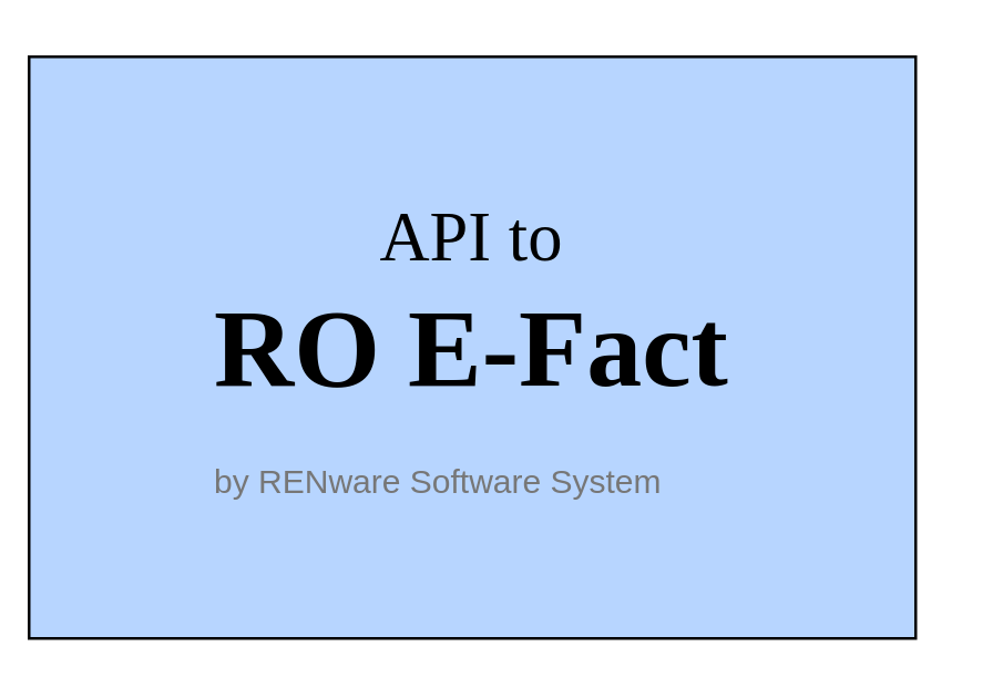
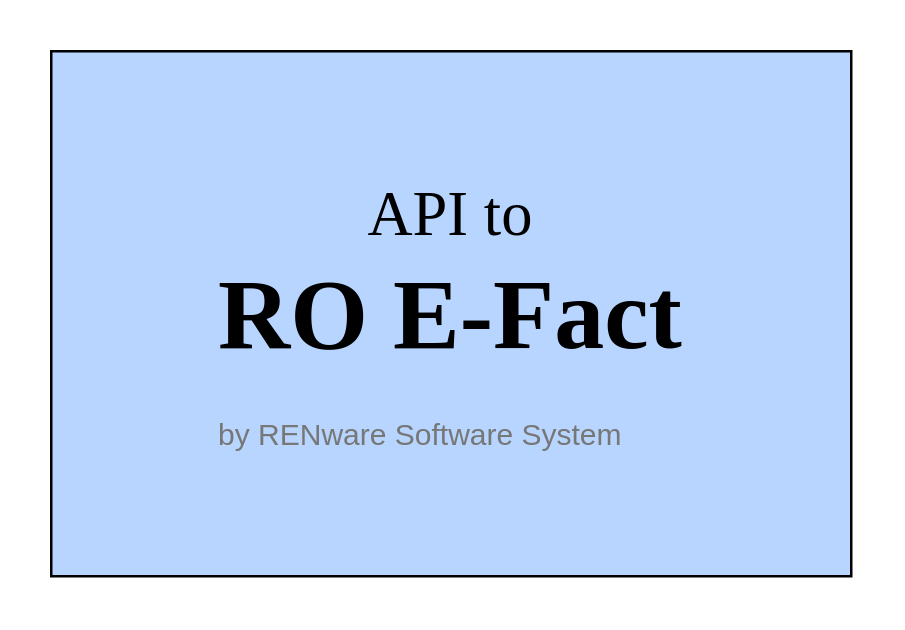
- <mxCell id="2" value="&lt;font style=&quot;font-size: 25px;&quot;&gt;&lt;font style=&quot;font-size: 25px;&quot;&gt;&lt;span style=&quot;font-weight: normal;&quot;&gt;API&lt;/span&gt; &lt;span style=&quot;font-weight: normal;&quot;&gt;to&lt;/span&gt;&lt;/font&gt;&lt;br&gt;&lt;font style=&quot;font-size: 40px;&quot; face=&quot;Tahoma&quot;&gt;RO E-Fact&lt;/font&gt;&lt;/font&gt;&lt;br&gt;&lt;div style=&quot;text-align: left;&quot;&gt;&lt;span style=&quot;font-size: 12px; font-weight: normal; font-family: Helvetica; background-color: initial;&quot;&gt;&lt;font color=&quot;#777777&quot;&gt;by RENware Software System&lt;/font&gt;&lt;/span&gt;&lt;/div&gt;" style="rounded=0;whiteSpace=wrap;html=1;fillColor=#B7D5FF;align=center;verticalAlign=middle;fontFamily=Verdana;fontSize=30;fontStyle=1;strokeColor=#000000;fontColor=#000000;spacing=0;" parent="1" vertex="1"><mxGeometry x="10" y="20" width="320" height="210" as="geometry" /></mxCell>
+ <mxCell id="2" value="&lt;font style=&quot;font-size: 25px;&quot;&gt;&lt;font style=&quot;font-size: 25px;&quot;&gt;&lt;span style=&quot;font-weight: normal;&quot;&gt;API&lt;/span&gt; &lt;span style=&quot;font-weight: normal;&quot;&gt;to&lt;/span&gt;&lt;/font&gt;&lt;br&gt;&lt;font style=&quot;font-size: 40px;&quot; face=&quot;Tahoma&quot;&gt;RO E-Fact&lt;/font&gt;&lt;/font&gt;&lt;br&gt;&lt;div style=&quot;text-align: left;&quot;&gt;&lt;span style=&quot;font-size: 12px; font-weight: normal; font-family: Helvetica; background-color: initial;&quot;&gt;&lt;font color=&quot;#777777&quot;&gt;by RENware Software System&lt;/font&gt;&lt;/span&gt;&lt;/div&gt;" style="rounded=0;whiteSpace=wrap;html=1;fillColor=#B7D5FF;align=center;verticalAlign=middle;fontFamily=Verdana;fontSize=30;fontStyle=1;strokeColor=#000000;fontColor=#000000;spacing=0;" parent="1" vertex="1"><mxGeometry x="20" width="320" height="210" as="geometry" y="20" /></mxCell>
